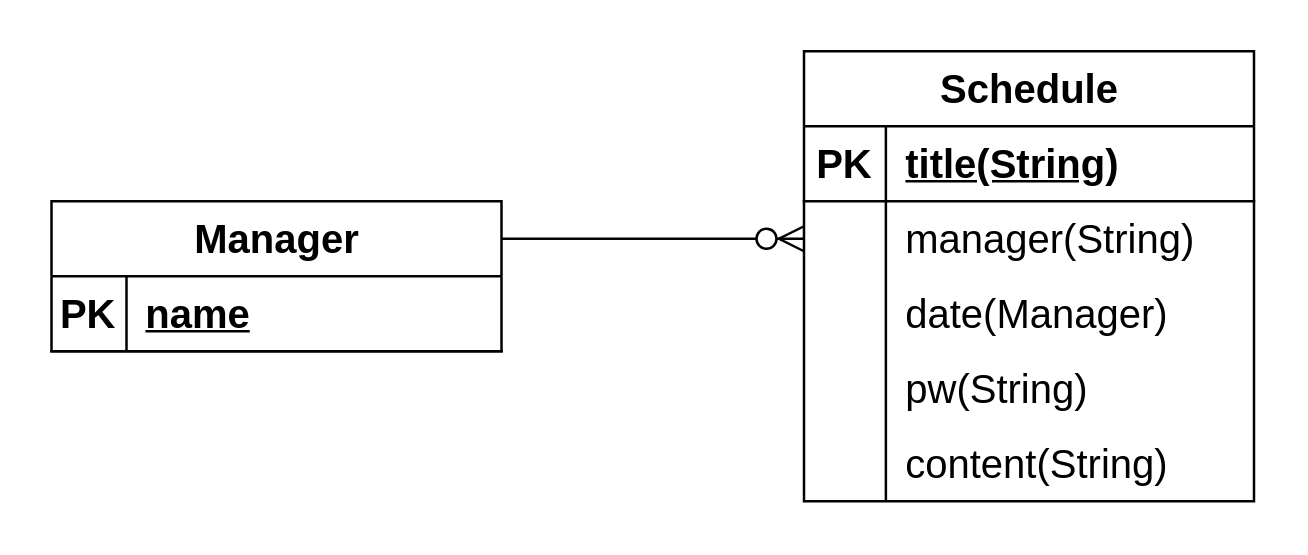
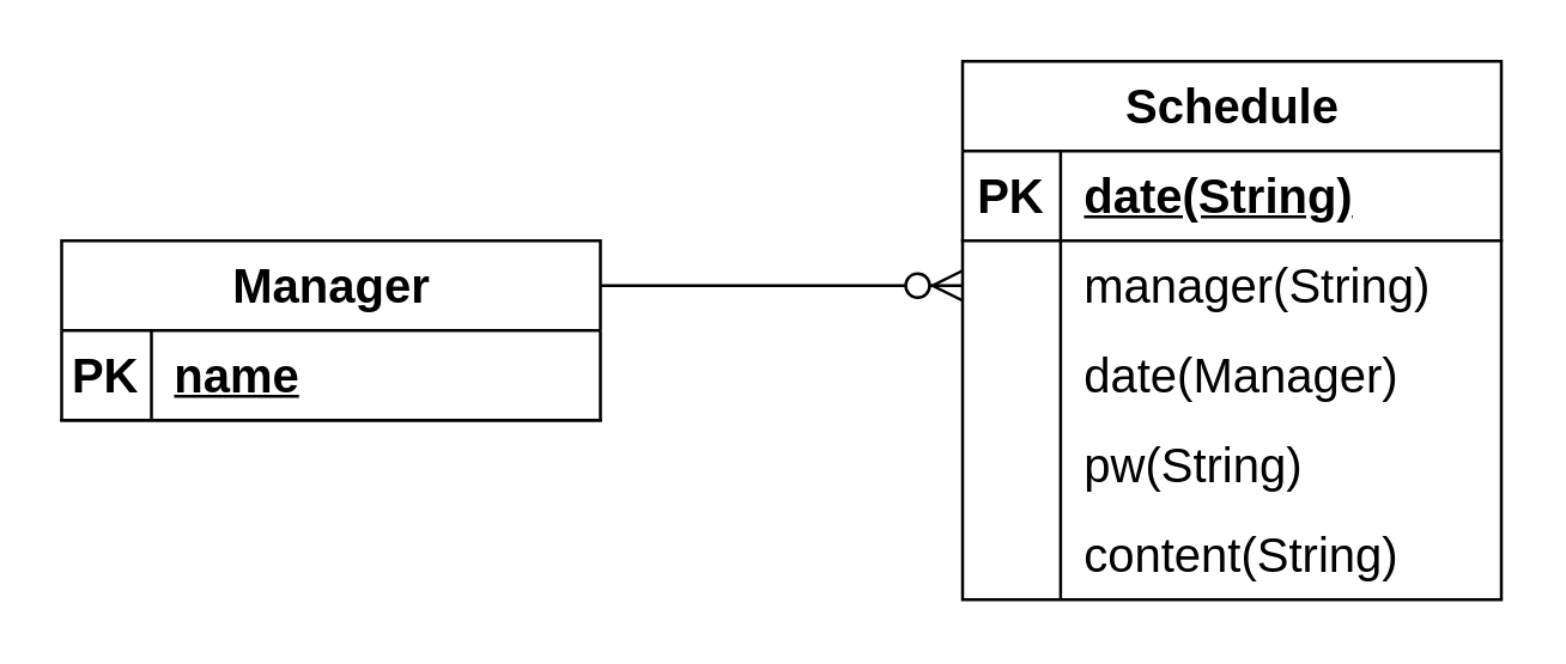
- <mxCell id="10" value="title(String)" style="shape=partialRectangle;connectable=0;fillColor=none;top=0;left=0;bottom=0;right=0;align=left;spacingLeft=6;fontStyle=5;overflow=hidden;whiteSpace=wrap;html=1;fontSize=16;" vertex="1" parent="8"><mxGeometry x="32.75" width="147.25" height="30" as="geometry"><mxRectangle width="147.25" height="30" as="alternateBounds" /></mxGeometry></mxCell>
+ <mxCell id="10" value="date(String)" style="shape=partialRectangle;connectable=0;fillColor=none;top=0;left=0;bottom=0;right=0;align=left;spacingLeft=6;fontStyle=5;overflow=hidden;whiteSpace=wrap;html=1;fontSize=16;" vertex="1" parent="8"><mxGeometry x="32.75" width="147.25" height="30" as="geometry"><mxRectangle width="147.25" height="30" as="alternateBounds" /></mxGeometry></mxCell>
